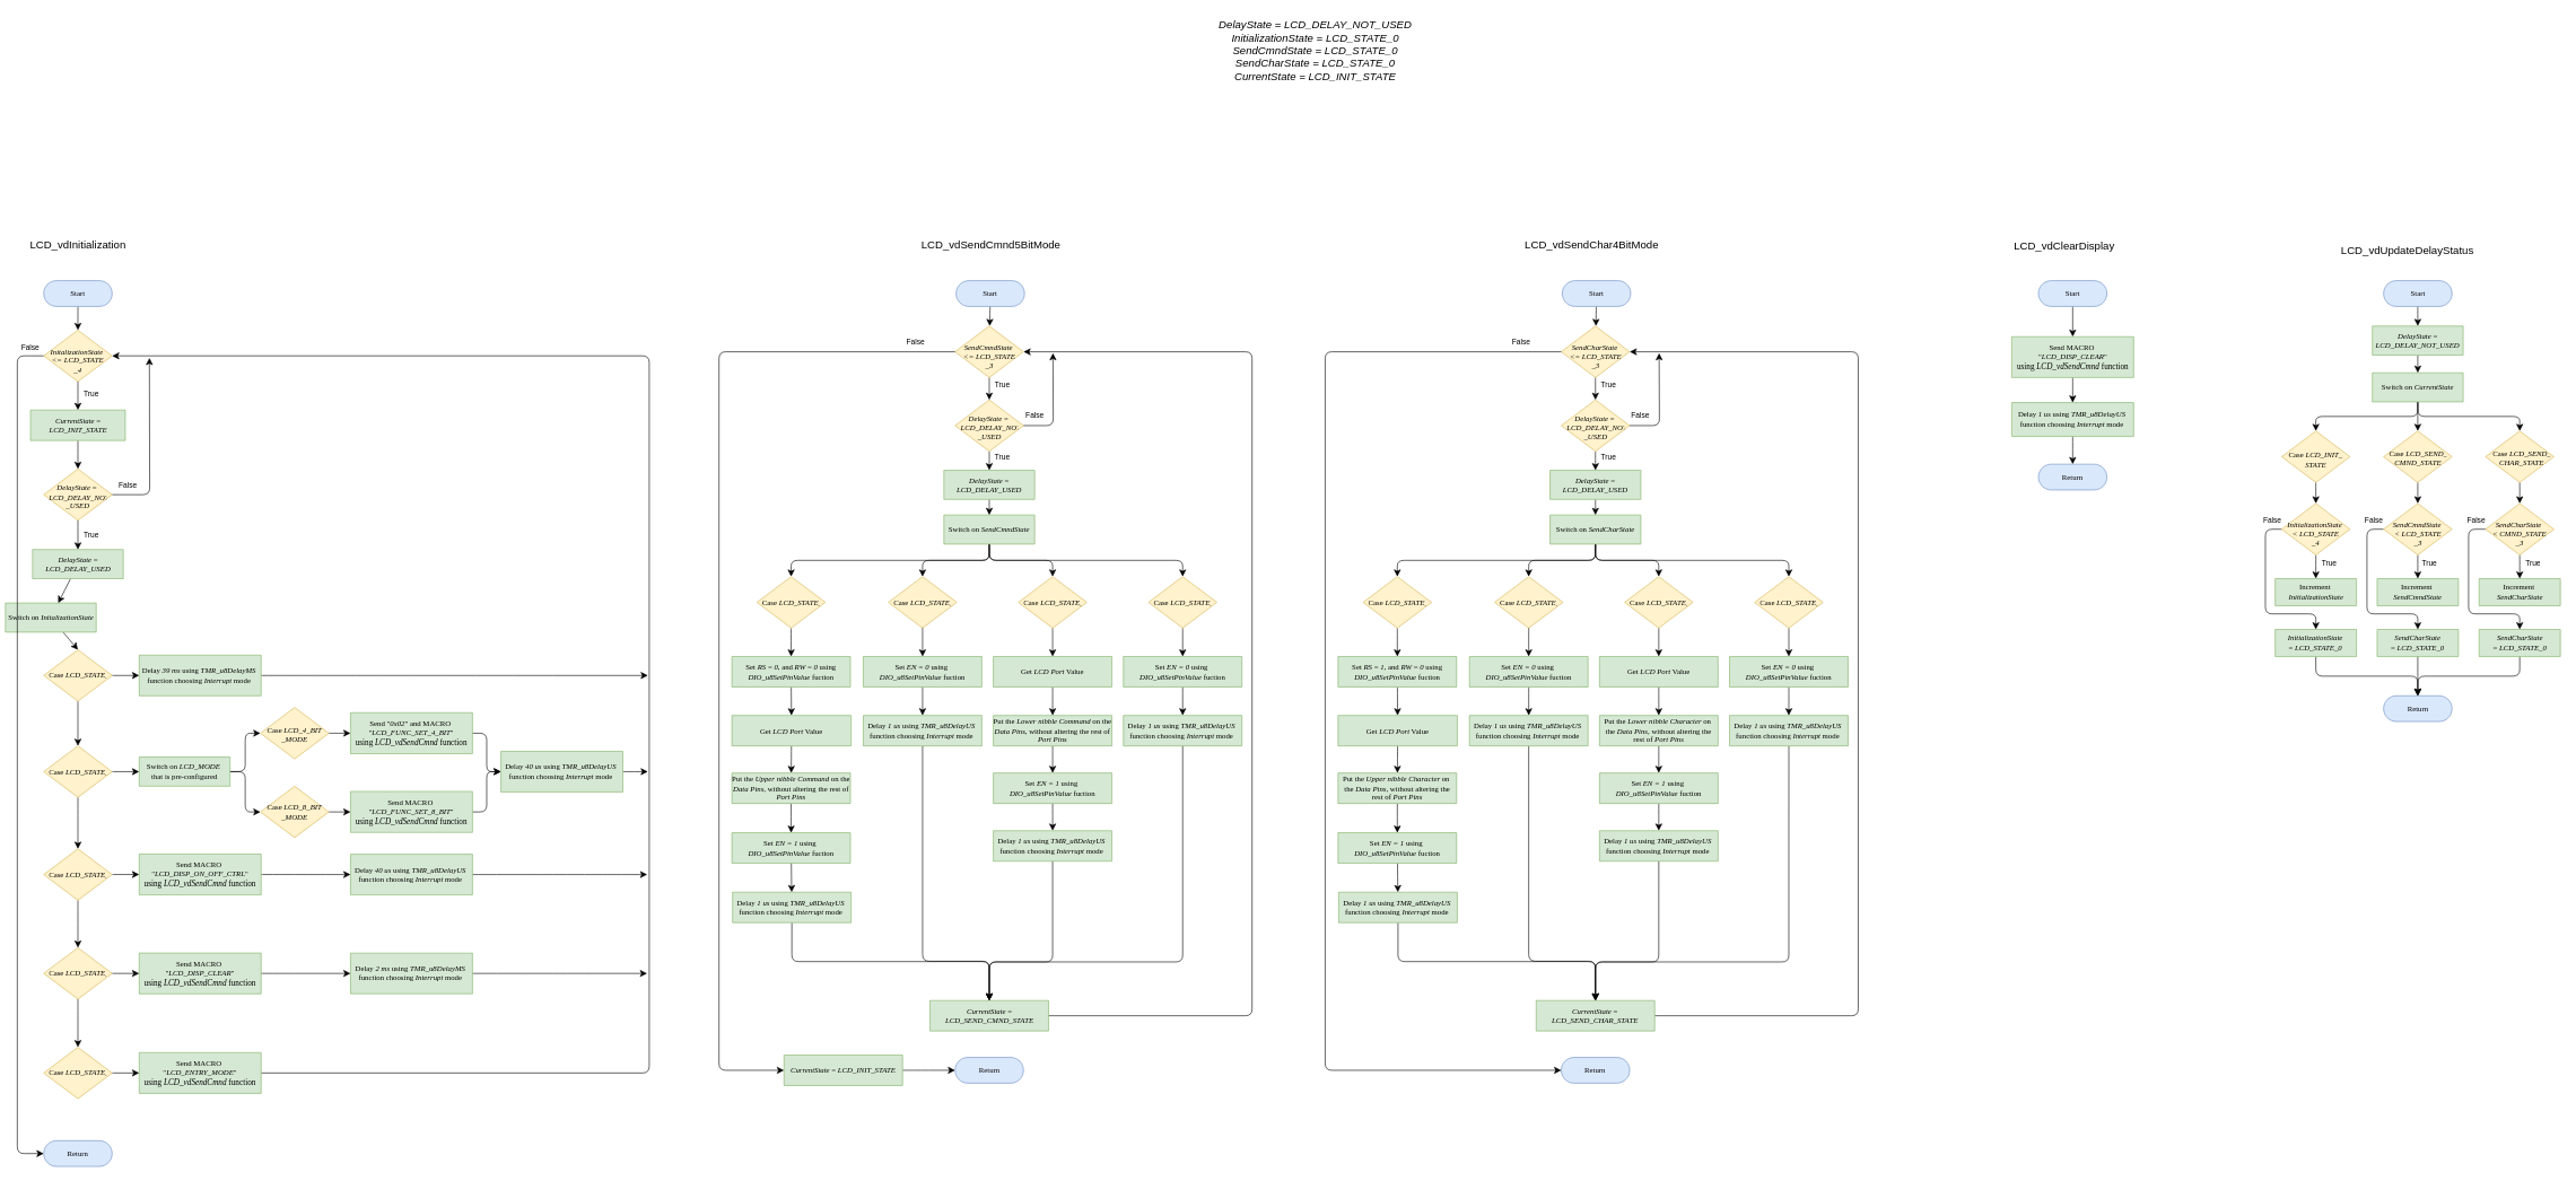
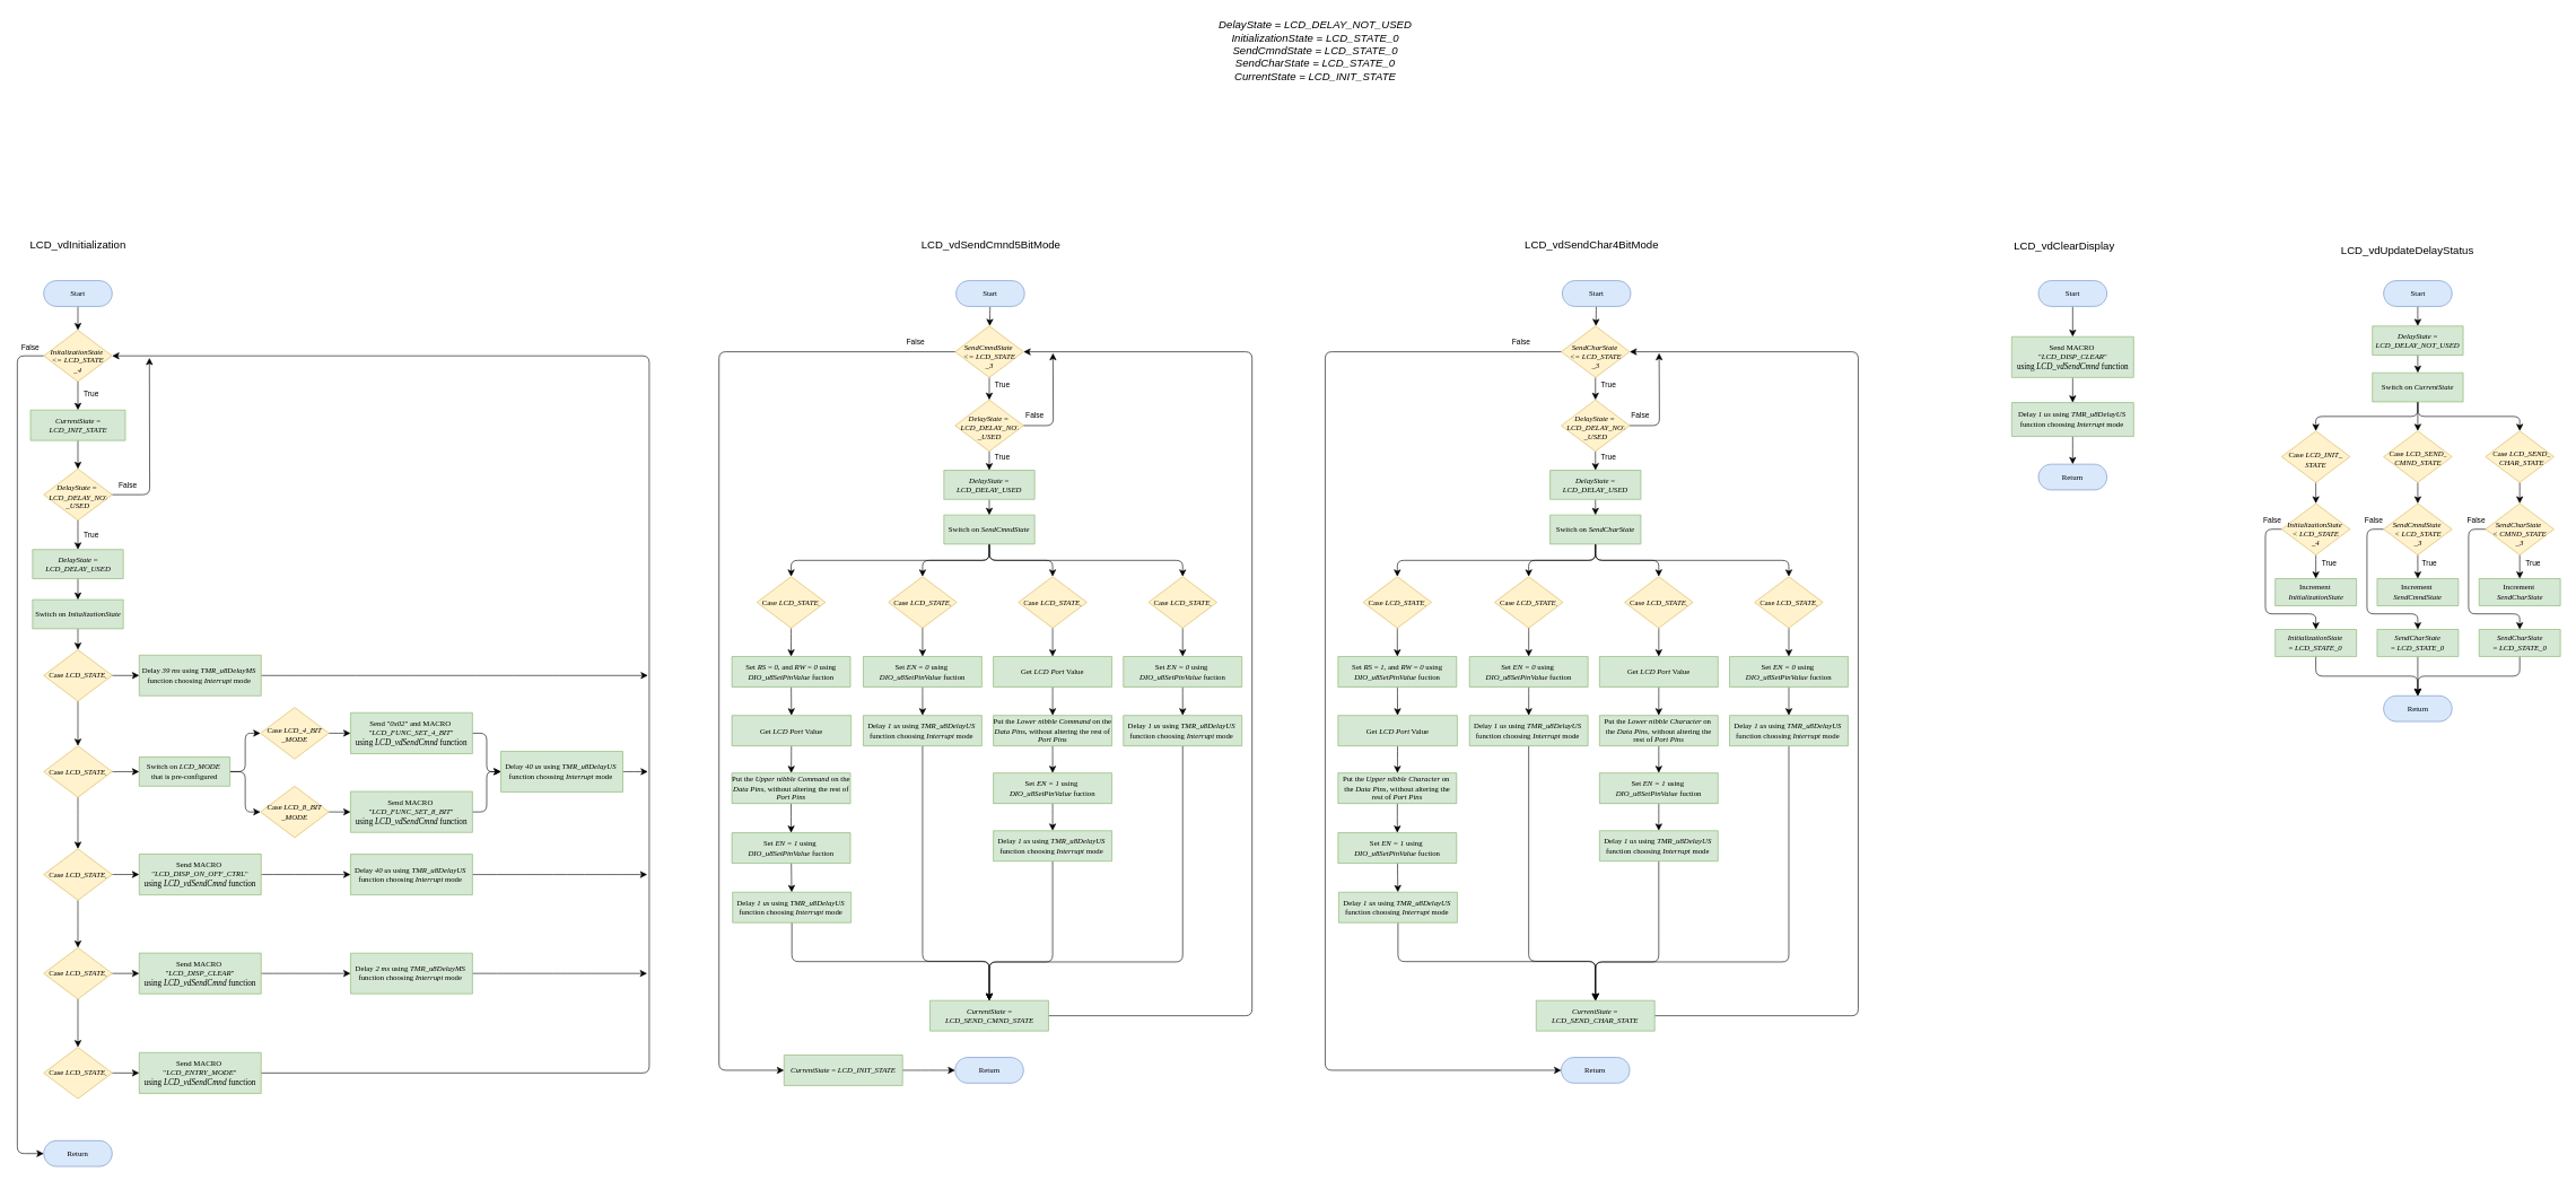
- <mxCell id="13" value="&lt;div style=&quot;font-size: 11.29px;&quot;&gt;Switch on &lt;i&gt;InitalizationState&lt;/i&gt;&lt;/div&gt;" style="verticalAlign=middle;align=center;overflow=width;vsdxID=274;fillColor=#d5e8d4;shape=stencil(nZBLDoAgDERP0z3SIyjew0SURgSD+Lu9kMZoXLhwN9O+tukAlrNpJg1SzDH4QW/URgNYgZTkjA4UkwJUgGXng+6DX1zLfmoymdXo17xh5zmRJ6Q42BWCfc2oJfdAr+Yv+AP9Cb7OJ3H/2JG1HNGz/84klThPVCc=);strokeColor=#82b366;spacingTop=-1;spacingBottom=-1;spacingLeft=-1;spacingRight=-1;points=[[0,0.5,0],[1,0.5,0],[0.5,1,0],[0.5,0,0]];labelBackgroundColor=none;rounded=1;html=1;whiteSpace=wrap;fontFamily=Calibri;" vertex="1" parent="1"><mxGeometry x="6.5" y="890" width="134" height="43" as="geometry" /></mxCell>
+ <mxCell id="13" value="&lt;div style=&quot;font-size: 11.29px;&quot;&gt;Switch on &lt;i&gt;InitalizationState&lt;/i&gt;&lt;/div&gt;" style="verticalAlign=middle;align=center;overflow=width;vsdxID=274;fillColor=#d5e8d4;shape=stencil(nZBLDoAgDERP0z3SIyjew0SURgSD+Lu9kMZoXLhwN9O+tukAlrNpJg1SzDH4QW/URgNYgZTkjA4UkwJUgGXng+6DX1zLfmoymdXo17xh5zmRJ6Q42BWCfc2oJfdAr+Yv+AP9Cb7OJ3H/2JG1HNGz/84klThPVCc=);strokeColor=#82b366;spacingTop=-1;spacingBottom=-1;spacingLeft=-1;spacingRight=-1;points=[[0,0.5,0],[1,0.5,0],[0.5,1,0],[0.5,0,0]];labelBackgroundColor=none;rounded=1;html=1;whiteSpace=wrap;fontFamily=Calibri;" vertex="1" parent="1"><mxGeometry x="46.5" y="885" width="134" height="43" as="geometry" /></mxCell>
